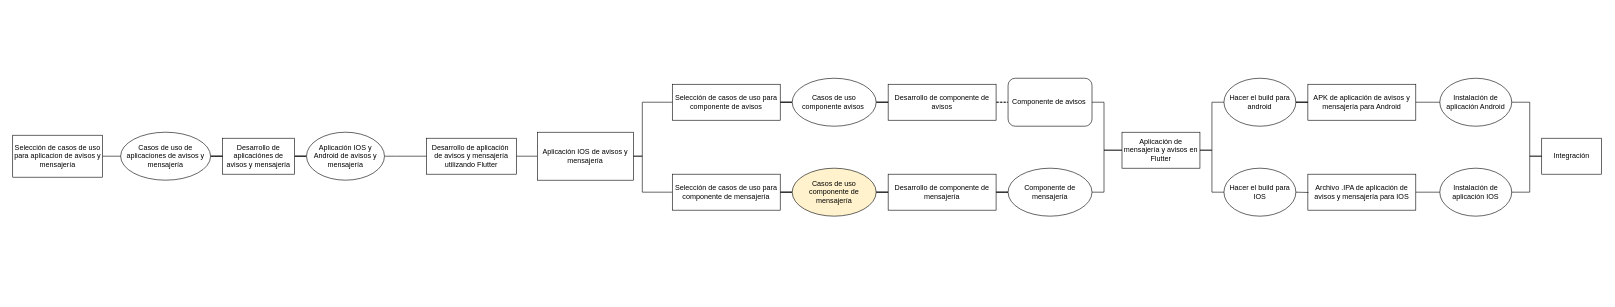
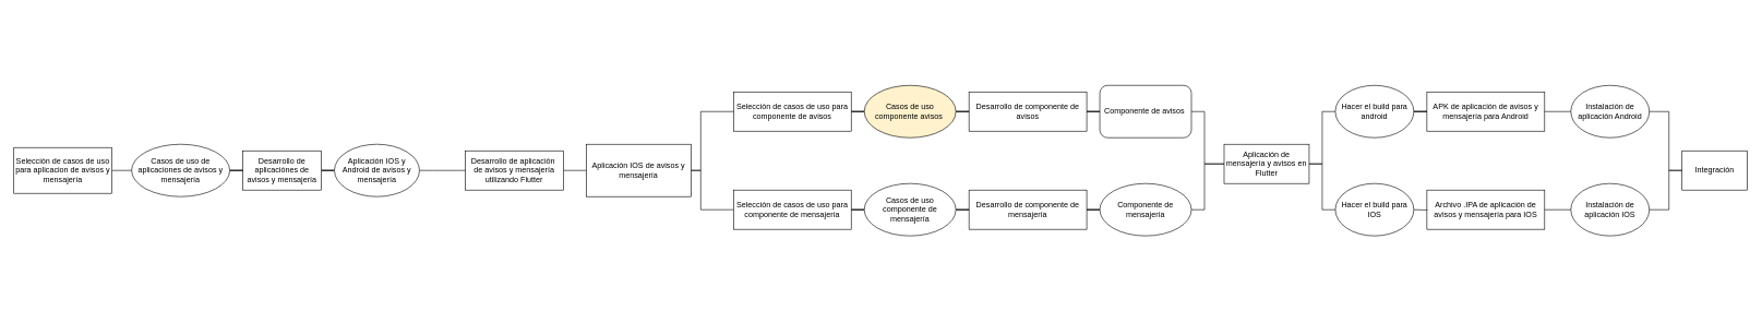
- <mxCell id="24" value="Casos de uso componente avisos&amp;nbsp;" style="ellipse;whiteSpace=wrap;html=1;" parent="1" vertex="1"><mxGeometry x="1320" y="130" width="140" height="80" as="geometry" /></mxCell>
+ <mxCell id="24" value="Casos de uso componente avisos&amp;nbsp;" style="ellipse;whiteSpace=wrap;html=1;fillColor=#fff2cc;" parent="1" vertex="1"><mxGeometry x="1320" y="130" width="140" height="80" as="geometry" /></mxCell>
- <mxCell id="10" style="edgeStyle=orthogonalEdgeStyle;rounded=0;orthogonalLoop=1;jettySize=auto;html=1;endArrow=none;endFill=0;dashed=1;" parent="1" source="11" target="26" edge="1"><mxGeometry relative="1" as="geometry" /></mxCell>
+ <mxCell id="10" style="edgeStyle=orthogonalEdgeStyle;rounded=0;orthogonalLoop=1;jettySize=auto;html=1;endArrow=none;endFill=0;" parent="1" source="11" target="26" edge="1"><mxGeometry relative="1" as="geometry" /></mxCell>
- <mxCell id="32" value="Casos de uso componente de mensajería" style="ellipse;whiteSpace=wrap;html=1;fillColor=#fff2cc;" parent="1" vertex="1"><mxGeometry x="1320" y="280" width="140" height="80" as="geometry" /></mxCell>
+ <mxCell id="32" value="Casos de uso componente de mensajería" style="ellipse;whiteSpace=wrap;html=1;" parent="1" vertex="1"><mxGeometry x="1320" y="280" width="140" height="80" as="geometry" /></mxCell>
